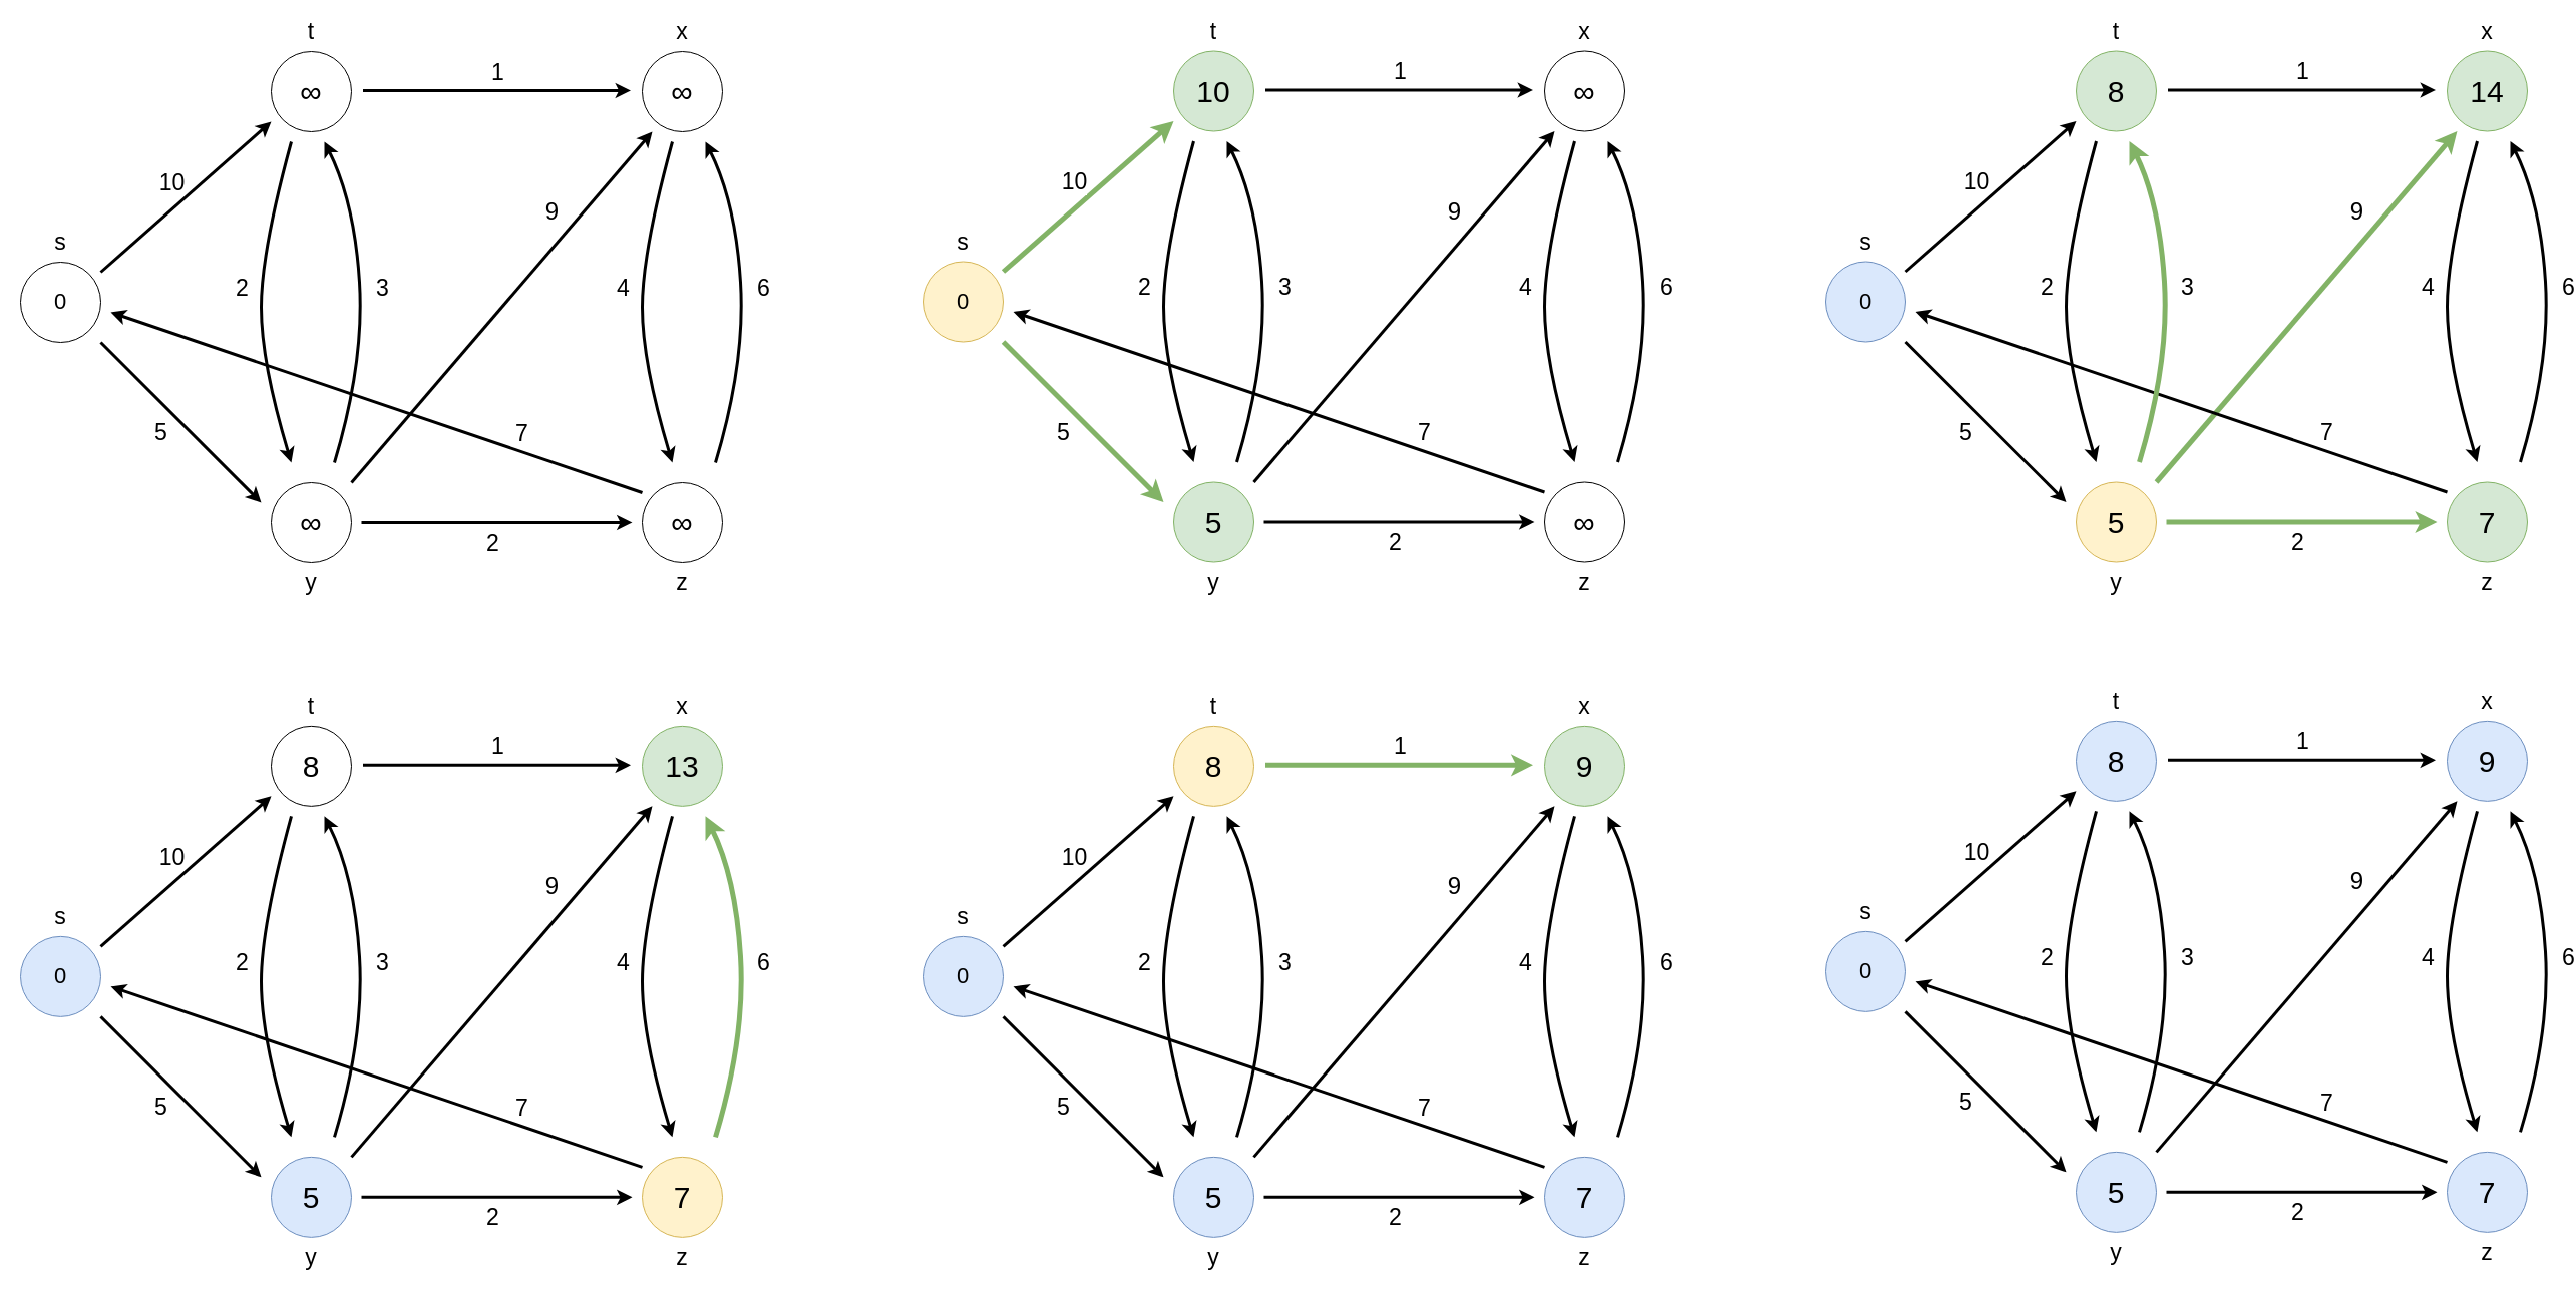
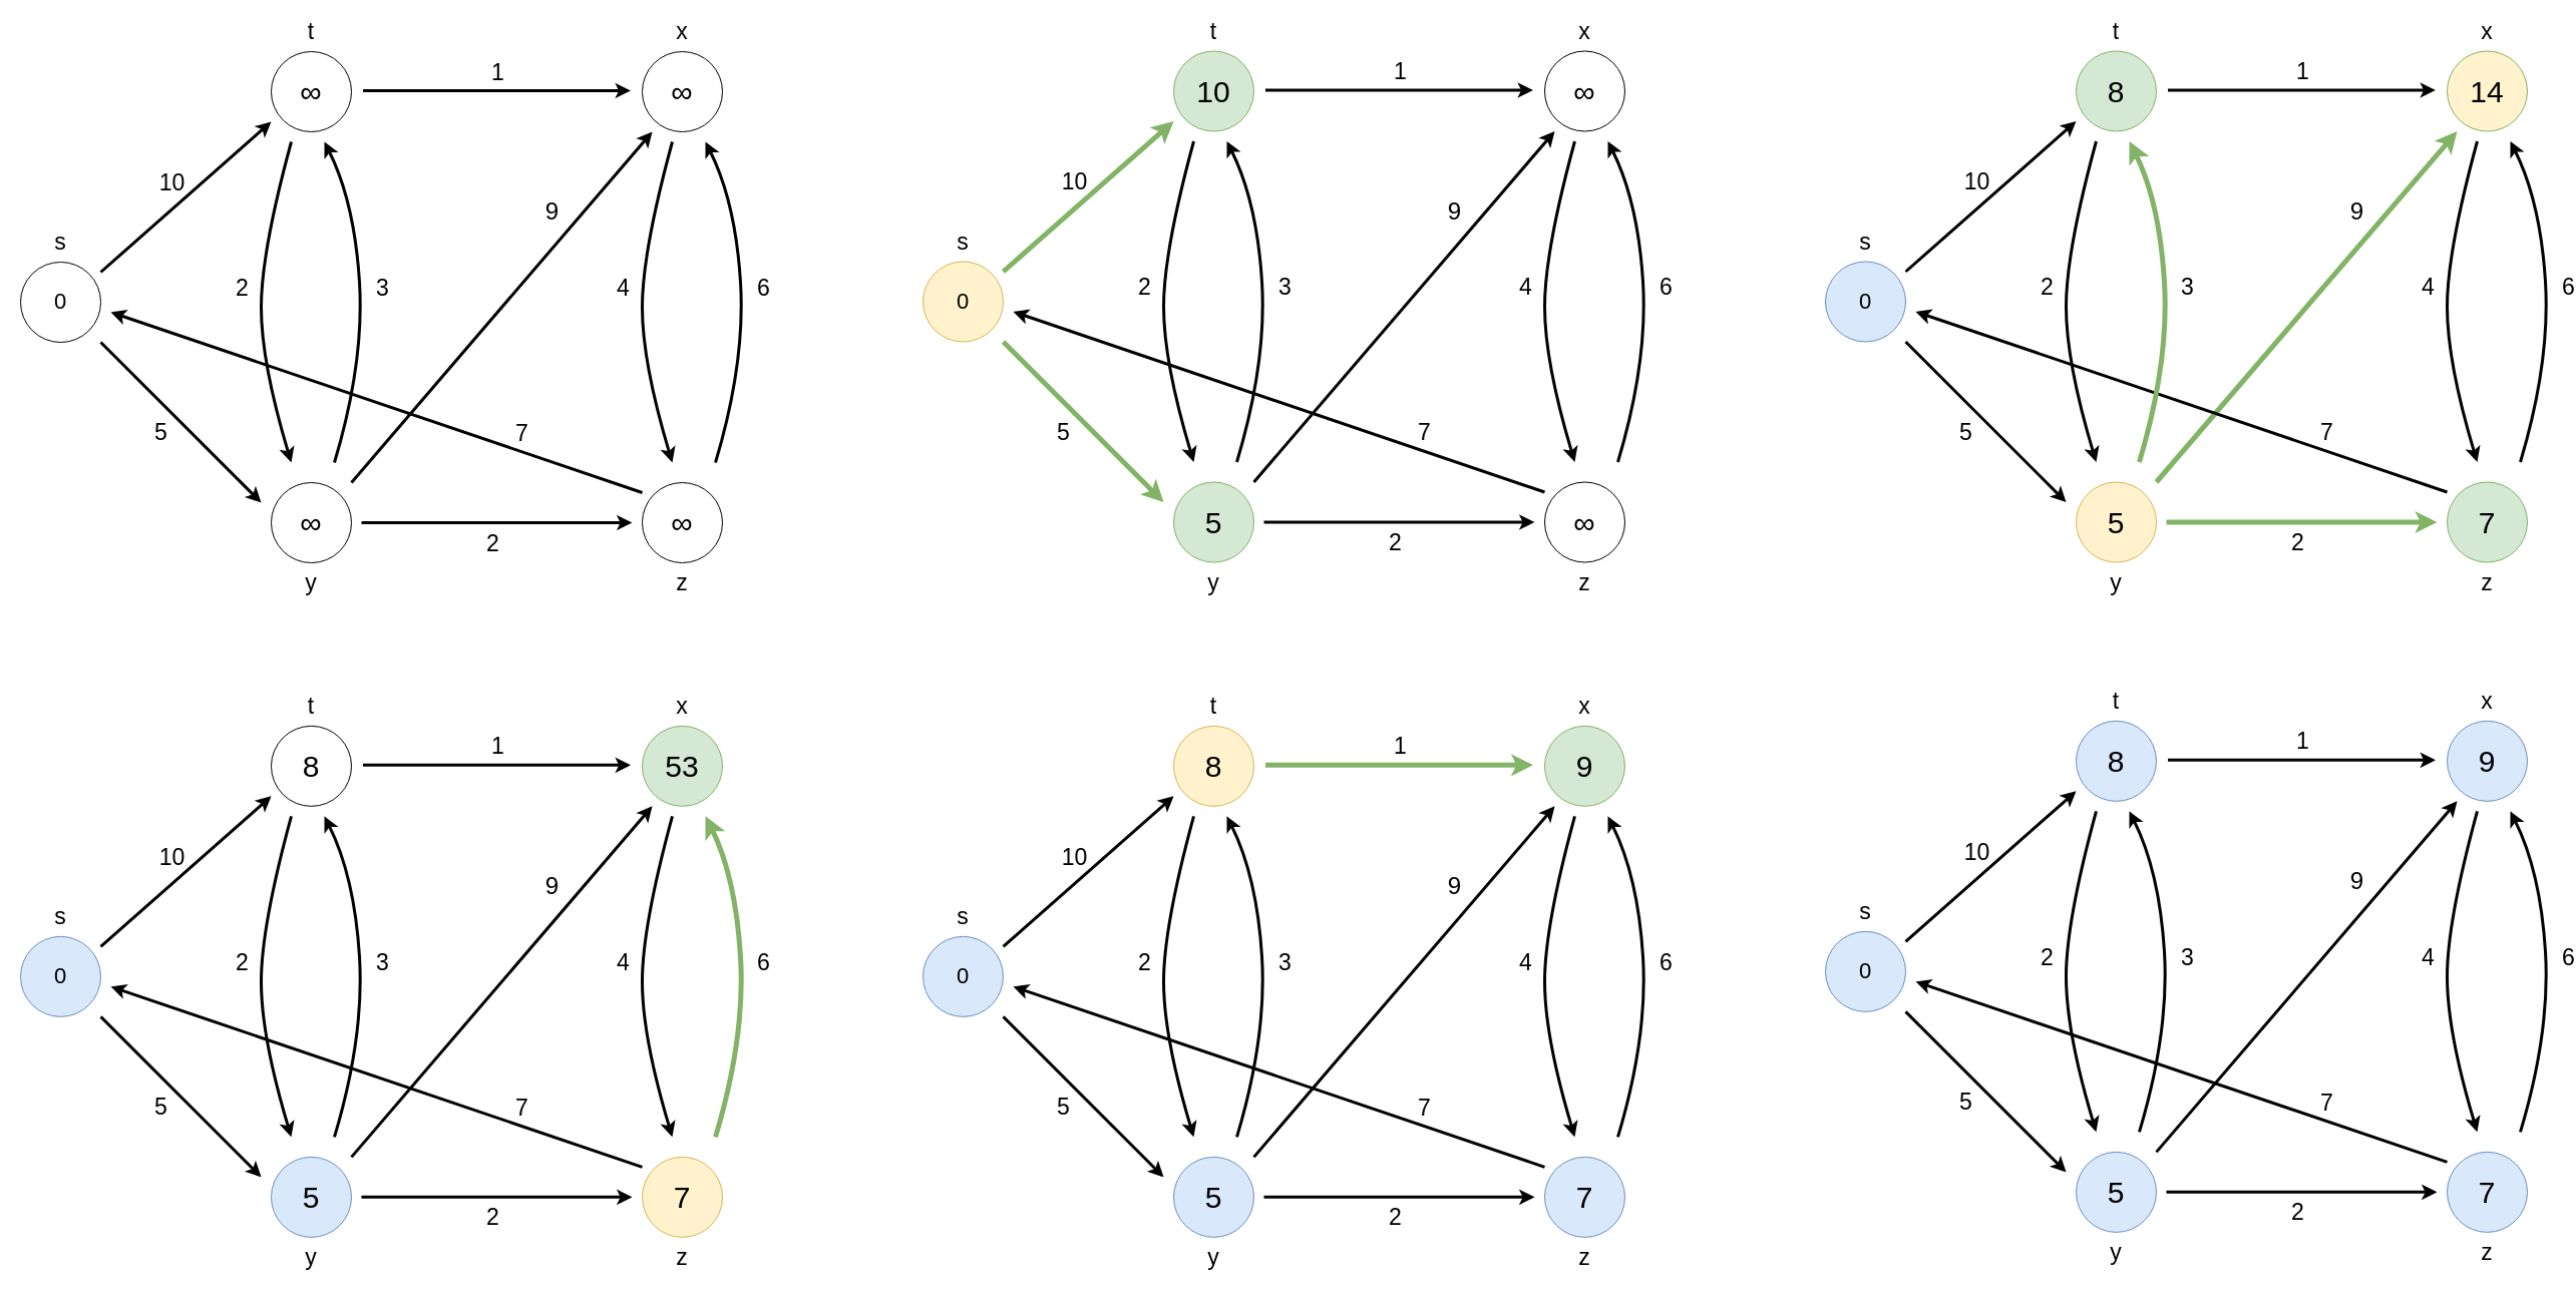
- <mxCell id="86" value="&lt;span&gt;&lt;font style=&quot;font-size: 30px&quot;&gt;14&lt;/font&gt;&lt;/span&gt;&lt;br&gt;" style="ellipse;whiteSpace=wrap;html=1;aspect=fixed;fillColor=#d5e8d4;strokeColor=#82b366;" vertex="1" parent="85"><mxGeometry y="30" width="80" height="80" as="geometry" /></mxCell>
+ <mxCell id="86" value="&lt;span&gt;&lt;font style=&quot;font-size: 30px&quot;&gt;14&lt;/font&gt;&lt;/span&gt;&lt;br&gt;" style="ellipse;whiteSpace=wrap;html=1;aspect=fixed;fillColor=#fff2cc;strokeColor=#82b366;" vertex="1" parent="85"><mxGeometry y="30" width="80" height="80" as="geometry" /></mxCell>
- <mxCell id="121" value="&lt;span&gt;&lt;font style=&quot;font-size: 30px&quot;&gt;13&lt;/font&gt;&lt;/span&gt;&lt;br&gt;" style="ellipse;whiteSpace=wrap;html=1;aspect=fixed;fillColor=#d5e8d4;strokeColor=#82b366;" vertex="1" parent="120"><mxGeometry y="30" width="80" height="80" as="geometry" /></mxCell>
+ <mxCell id="121" value="&lt;span&gt;&lt;font style=&quot;font-size: 30px&quot;&gt;53&lt;/font&gt;&lt;/span&gt;&lt;br&gt;" style="ellipse;whiteSpace=wrap;html=1;aspect=fixed;fillColor=#d5e8d4;strokeColor=#82b366;" vertex="1" parent="120"><mxGeometry y="30" width="80" height="80" as="geometry" /></mxCell>
